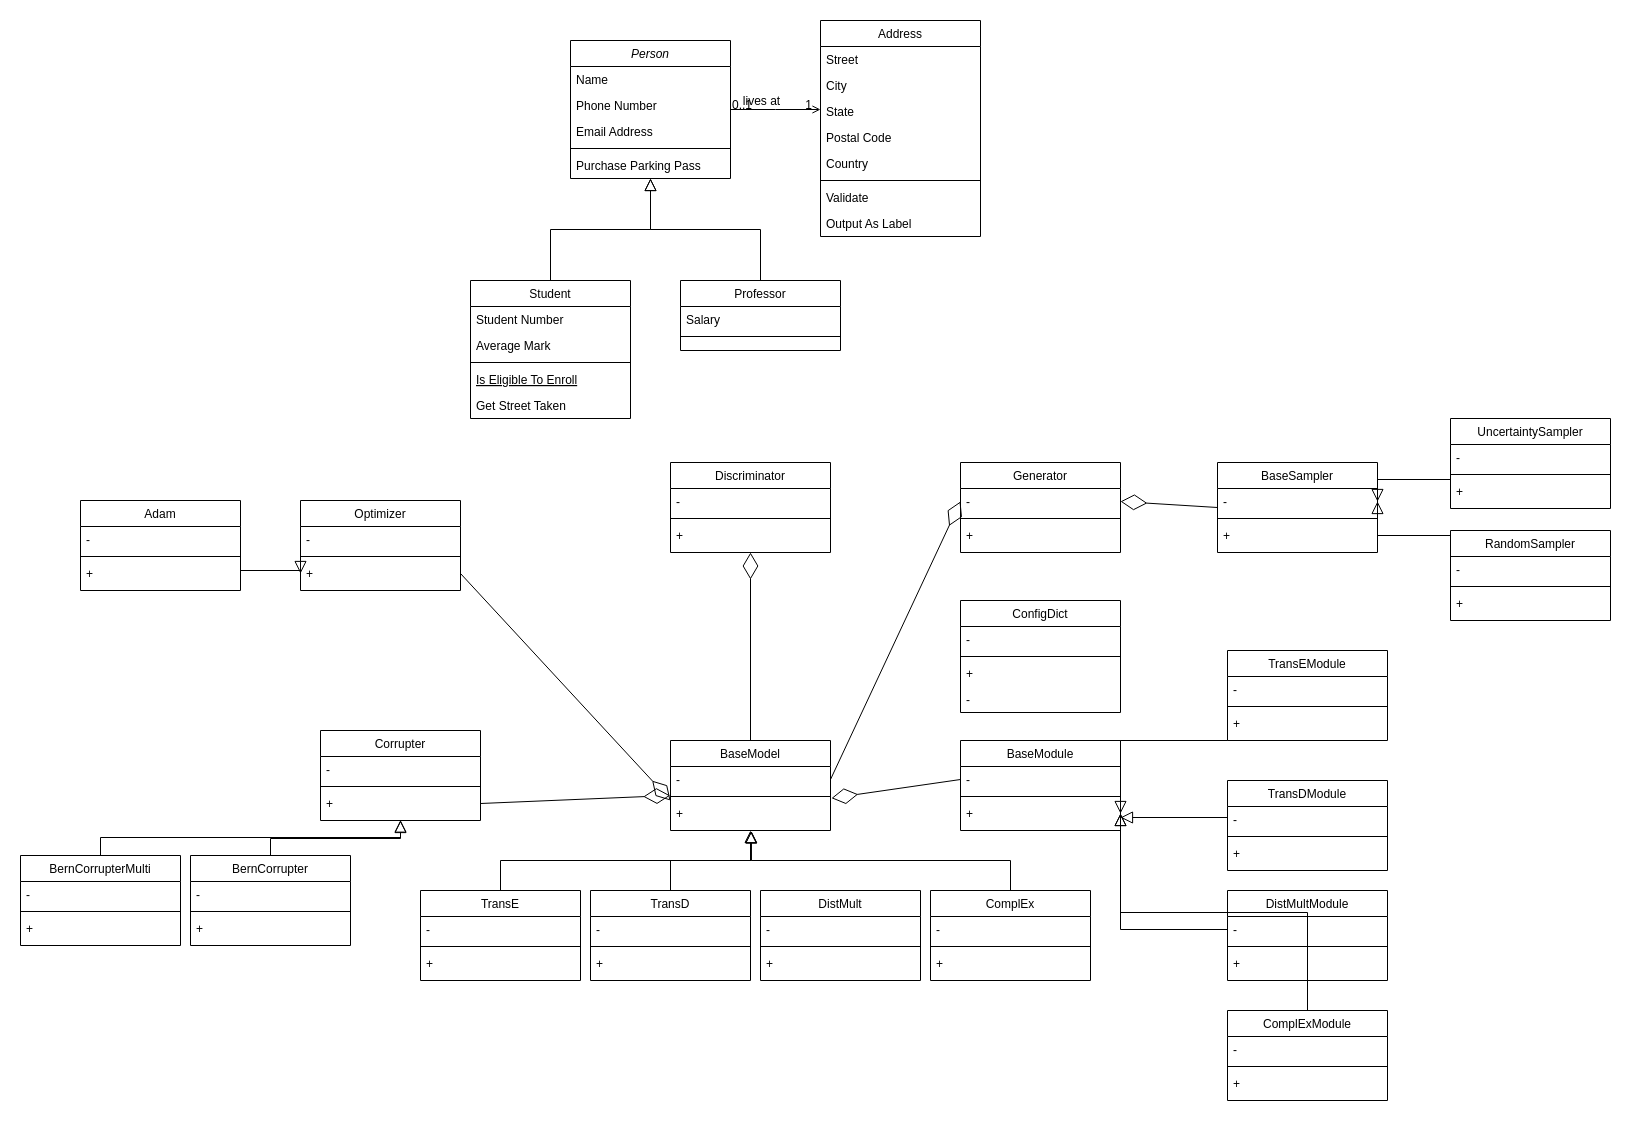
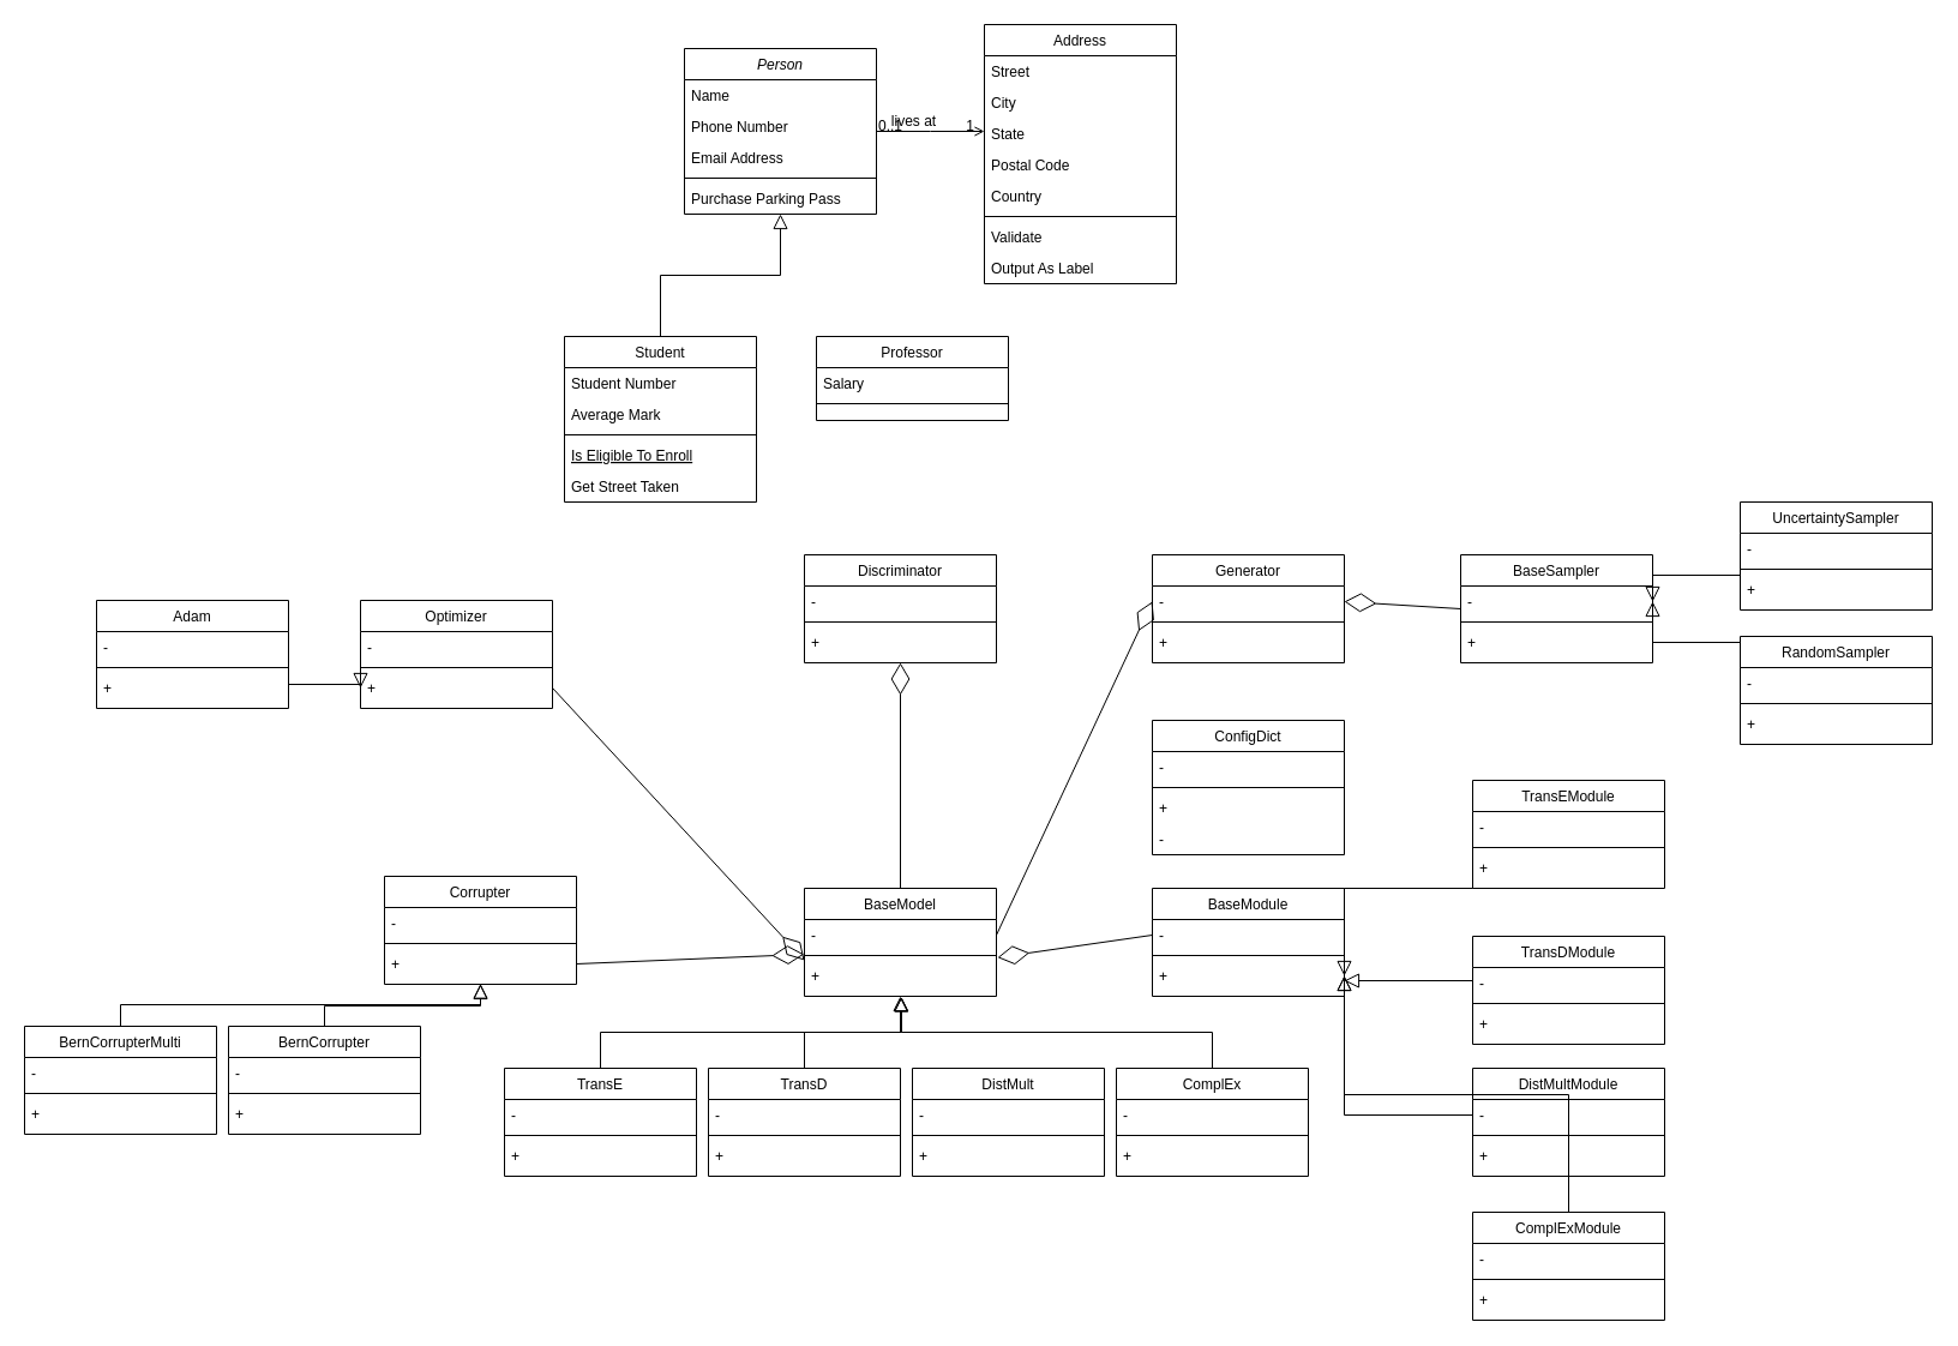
- <mxCell id="18" value="" style="endArrow=block;endSize=10;endFill=0;shadow=0;strokeWidth=1;rounded=0;edgeStyle=elbowEdgeStyle;elbow=vertical;" parent="1" source="15" target="2" edge="1"><mxGeometry width="160" relative="1" as="geometry"><mxPoint x="560" y="293" as="sourcePoint" /><mxPoint x="660" y="191" as="targetPoint" /></mxGeometry></mxCell>
